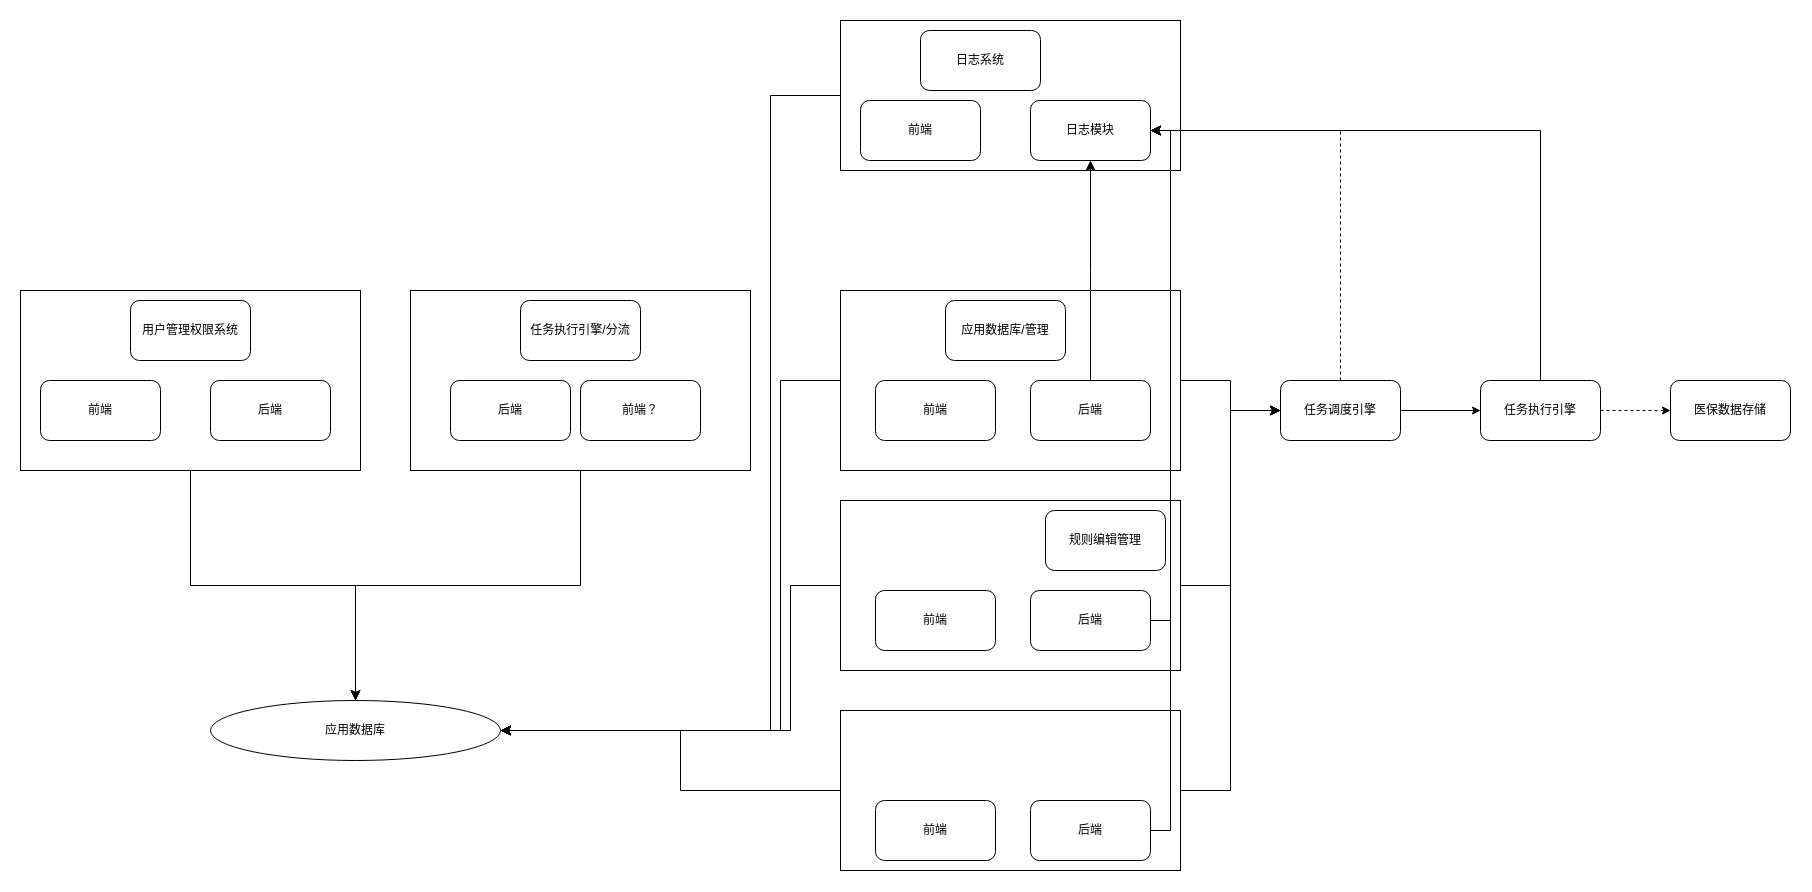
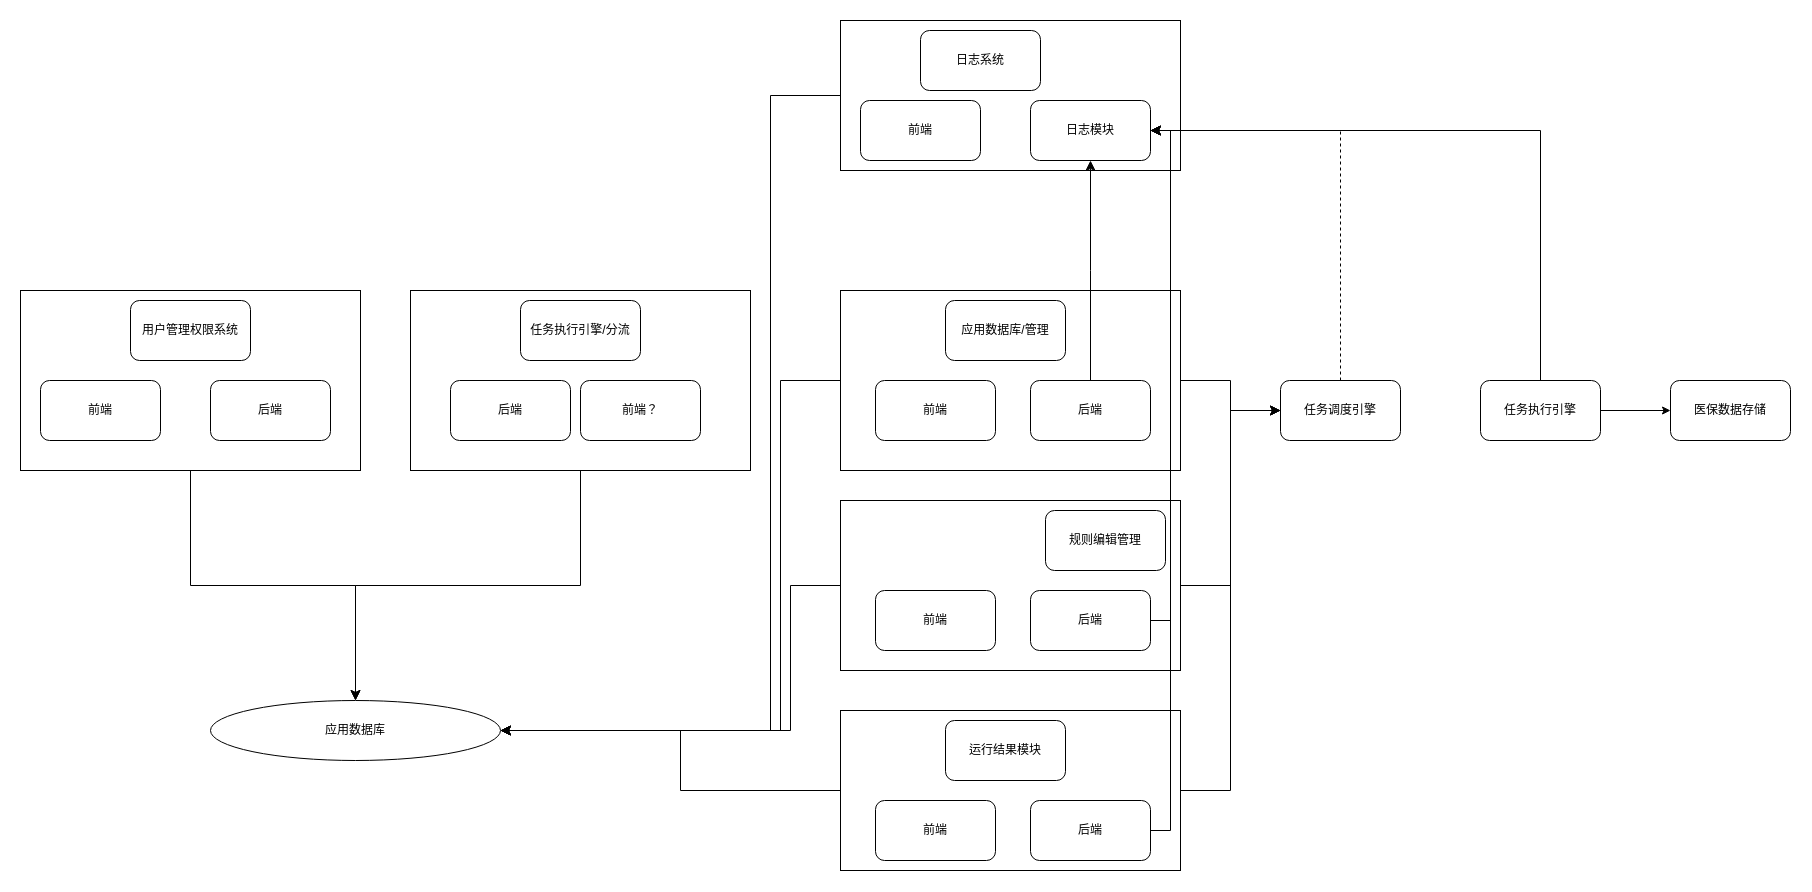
- <mxCell id="46" value="" style="endArrow=classic;html=1;rounded=0;exitX=1;exitY=0.5;exitDx=0;exitDy=0;entryX=0;entryY=0.5;entryDx=0;entryDy=0;" edge="1" parent="1" source="17" target="45"><mxGeometry width="50" height="50" relative="1" as="geometry"><mxPoint x="1610" y="420" as="sourcePoint" /><mxPoint x="1460" y="380" as="targetPoint" /></mxGeometry></mxCell>
- <mxCell id="37" value="" style="endArrow=classic;html=1;rounded=0;entryX=0;entryY=0.5;entryDx=0;entryDy=0;exitX=1;exitY=0.5;exitDx=0;exitDy=0;dashed=1;" edge="1" parent="1" source="45" target="18"><mxGeometry width="50" height="50" relative="1" as="geometry"><mxPoint x="1590" y="410" as="sourcePoint" /><mxPoint x="1100" y="520" as="targetPoint" /></mxGeometry></mxCell>
+ <mxCell id="37" value="" style="endArrow=classic;html=1;rounded=0;entryX=0;entryY=0.5;entryDx=0;entryDy=0;exitX=1;exitY=0.5;exitDx=0;exitDy=0;" edge="1" parent="1" source="45" target="18"><mxGeometry width="50" height="50" relative="1" as="geometry"><mxPoint x="1590" y="410" as="sourcePoint" /><mxPoint x="1100" y="520" as="targetPoint" /></mxGeometry></mxCell>
+ <mxCell id="28" value="运行结果模块" style="rounded=1;whiteSpace=wrap;html=1;" vertex="1" parent="26"><mxGeometry x="105" y="10" width="120" height="60" as="geometry" /></mxCell>
